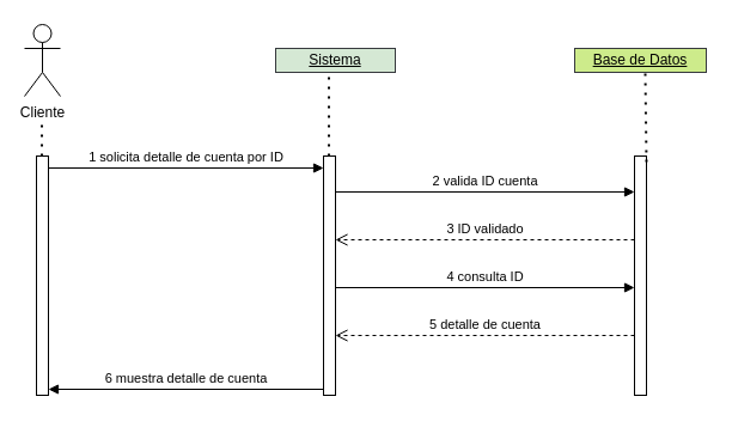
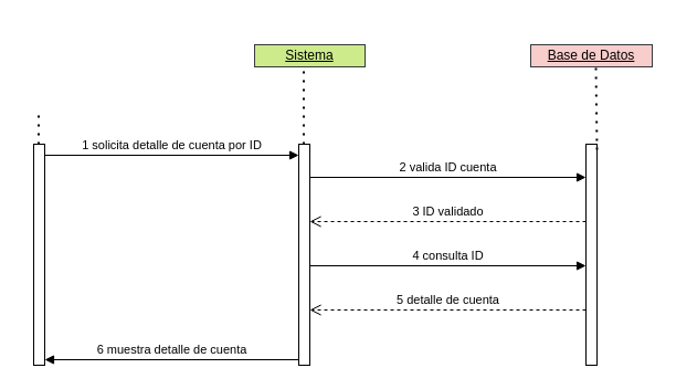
- <mxCell id="4" value="Cliente" style="shape=umlActor;verticalLabelPosition=bottom;verticalAlign=top;html=1;outlineConnect=0;" vertex="1" parent="1"><mxGeometry x="20" y="20" width="30" height="60" as="geometry" /></mxCell>
- <mxCell id="2" value="&lt;u&gt;Sistema&lt;/u&gt;" style="html=1;whiteSpace=wrap;fillColor=#d5e8d4;strokeColor=#36393d;" vertex="1" parent="1"><mxGeometry x="230" y="40" width="100" height="20" as="geometry" /></mxCell>
+ <mxCell id="2" value="&lt;u&gt;Sistema&lt;/u&gt;" style="html=1;whiteSpace=wrap;fillColor=#cdeb8b;strokeColor=#36393d;" vertex="1" parent="1"><mxGeometry x="230" y="40" width="100" height="20" as="geometry" /></mxCell>
- <mxCell id="3" value="&lt;u&gt;Base de Datos&lt;/u&gt;" style="html=1;whiteSpace=wrap;fillColor=#cdeb8b;strokeColor=#36393d;" vertex="1" parent="1"><mxGeometry x="480" y="40" width="110" height="20" as="geometry" /></mxCell>
+ <mxCell id="3" value="&lt;u&gt;Base de Datos&lt;/u&gt;" style="html=1;whiteSpace=wrap;fillColor=#f8cecc;strokeColor=#36393d;" vertex="1" parent="1"><mxGeometry x="480" y="40" width="110" height="20" as="geometry" /></mxCell>
